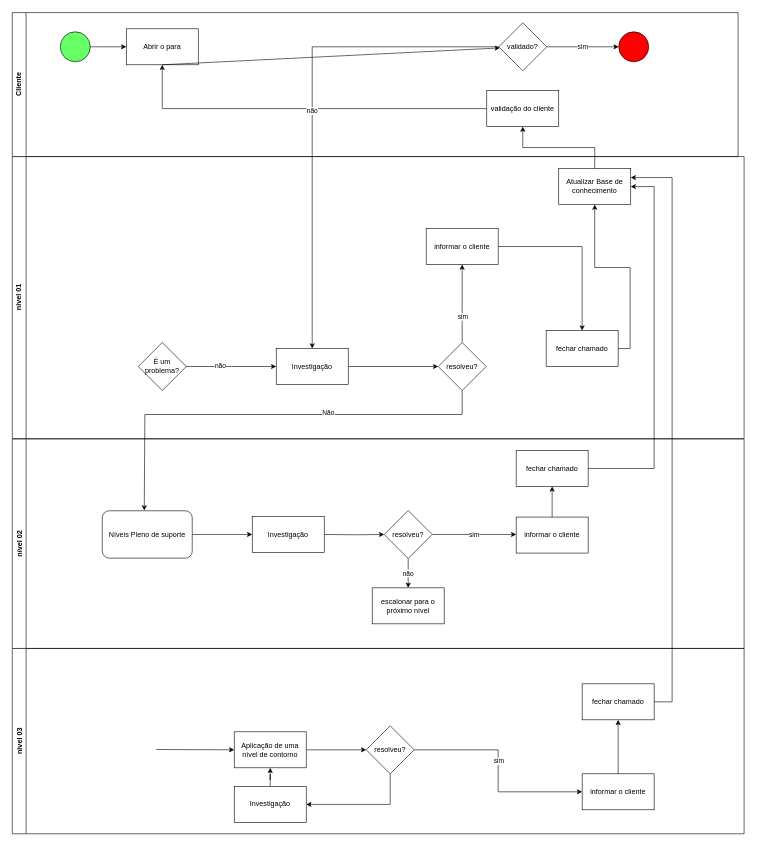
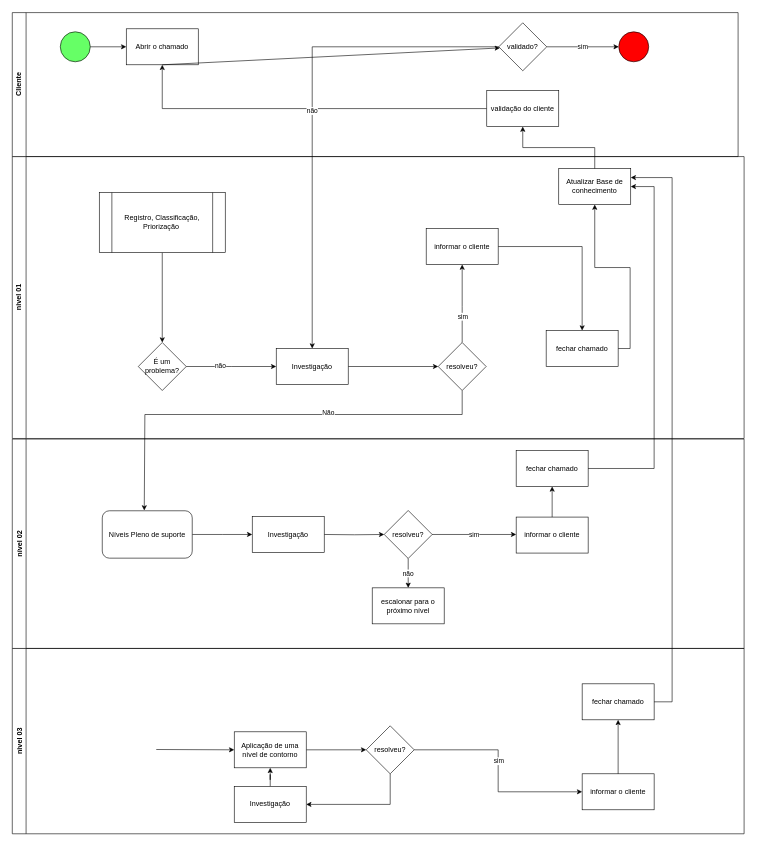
- <mxCell id="22" value="Abrir o para" style="rounded=0;whiteSpace=wrap;html=1;" parent="20" vertex="1"><mxGeometry x="190" y="27" width="120" height="60" as="geometry" /></mxCell>
+ <mxCell id="22" value="Abrir o chamado" style="rounded=0;whiteSpace=wrap;html=1;" parent="20" vertex="1"><mxGeometry x="190" y="27" width="120" height="60" as="geometry" /></mxCell>
+ <mxCell id="6" value="Registro, Classificação, Priorização&amp;nbsp;" style="shape=process;whiteSpace=wrap;html=1;backgroundOutline=1;" parent="2" vertex="1"><mxGeometry x="145" y="60" width="210" height="100" as="geometry" /></mxCell>
+ <mxCell id="5" style="edgeStyle=orthogonalEdgeStyle;rounded=0;orthogonalLoop=1;jettySize=auto;html=1;entryX=0.5;entryY=0;entryDx=0;entryDy=0;" edge="1" parent="2" source="6" target="18"><mxGeometry relative="1" as="geometry" /></mxCell>
